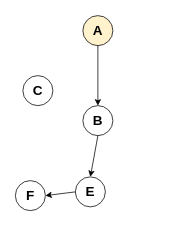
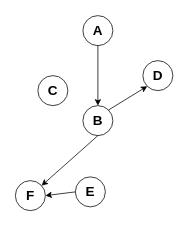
- <mxCell id="2" value="A" style="ellipse;whiteSpace=wrap;html=1;aspect=fixed;fontSize=18;fontStyle=1;fillColor=#fff2cc;" vertex="1" parent="1"><mxGeometry x="110" y="20" width="40" height="40" as="geometry" /></mxCell>
+ <mxCell id="2" value="A" style="ellipse;whiteSpace=wrap;html=1;aspect=fixed;fontSize=18;fontStyle=1" vertex="1" parent="1"><mxGeometry x="110" y="20" width="40" height="40" as="geometry" /></mxCell>
+ <mxCell id="4" value="D" style="ellipse;whiteSpace=wrap;html=1;aspect=fixed;fontSize=18;fontStyle=1" vertex="1" parent="1"><mxGeometry x="190" y="80" width="40" height="40" as="geometry" /></mxCell>
- <mxCell id="3" value="C" style="ellipse;whiteSpace=wrap;html=1;aspect=fixed;fontSize=18;fontStyle=1" vertex="1" parent="1"><mxGeometry x="30" y="100" width="40" height="40" as="geometry" /></mxCell>
+ <mxCell id="3" value="C" style="ellipse;whiteSpace=wrap;html=1;aspect=fixed;fontSize=18;fontStyle=1" vertex="1" parent="1"><mxGeometry x="50" y="100" width="40" height="40" as="geometry" /></mxCell>
+ <mxCell id="10" value="" style="endArrow=classic;html=1;entryX=0;entryY=1;entryDx=0;entryDy=0;exitX=1;exitY=0;exitDx=0;exitDy=0;" edge="1" parent="1" source="5" target="4"><mxGeometry width="50" height="50" relative="1" as="geometry"><mxPoint x="220" y="180" as="sourcePoint" /><mxPoint x="150" y="160" as="targetPoint" /></mxGeometry></mxCell>
- <mxCell id="9" value="" style="endArrow=classic;html=1;entryX=0.5;entryY=0;entryDx=0;entryDy=0;exitX=0.5;exitY=1;exitDx=0;exitDy=0;" edge="1" parent="1" source="5" target="6"><mxGeometry width="50" height="50" relative="1" as="geometry"><mxPoint x="30" y="390" as="sourcePoint" /><mxPoint x="80" y="340" as="targetPoint" /></mxGeometry></mxCell>
+ <mxCell id="9" value="" style="endArrow=classic;html=1;exitX=0.5;exitY=1;exitDx=0;exitDy=0;" edge="1" parent="1" source="5" target="7"><mxGeometry width="50" height="50" relative="1" as="geometry"><mxPoint x="30" y="390" as="sourcePoint" /><mxPoint x="80" y="340" as="targetPoint" /></mxGeometry></mxCell>
